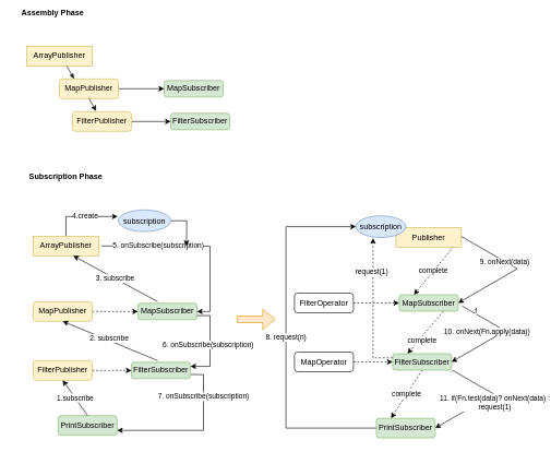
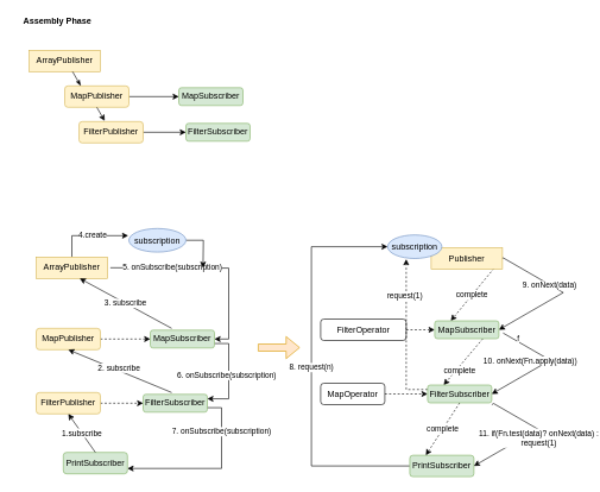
- <mxCell id="9" value="&lt;b&gt;Assembly Phase&lt;/b&gt;" style="text;html=1;strokeColor=none;fillColor=none;align=center;verticalAlign=middle;whiteSpace=wrap;rounded=0;" parent="1" vertex="1"><mxGeometry x="20" y="10" width="120" height="20" as="geometry" /></mxCell>
+ <mxCell id="9" value="&lt;b&gt;Assembly Phase&lt;/b&gt;" style="text;html=1;strokeColor=none;fillColor=none;align=center;verticalAlign=middle;whiteSpace=wrap;rounded=0;" parent="1" vertex="1"><mxGeometry x="20" y="20" width="120" height="20" as="geometry" /></mxCell>
- <mxCell id="26" value="Subscription Phase" style="text;html=1;strokeColor=none;fillColor=none;align=center;verticalAlign=middle;whiteSpace=wrap;rounded=0;fontStyle=1" parent="1" vertex="1"><mxGeometry x="40" y="259" width="120" height="20" as="geometry" /></mxCell>
- <mxCell id="36" value="FilterOperator" style="rounded=1;whiteSpace=wrap;html=1;" parent="1" vertex="1"><mxGeometry x="449" y="447" width="90" height="30" as="geometry" /></mxCell>
+ <mxCell id="36" value="FilterOperator" style="rounded=1;whiteSpace=wrap;html=1;" parent="1" vertex="1"><mxGeometry x="449" y="447" width="120" height="30" as="geometry" /></mxCell>
